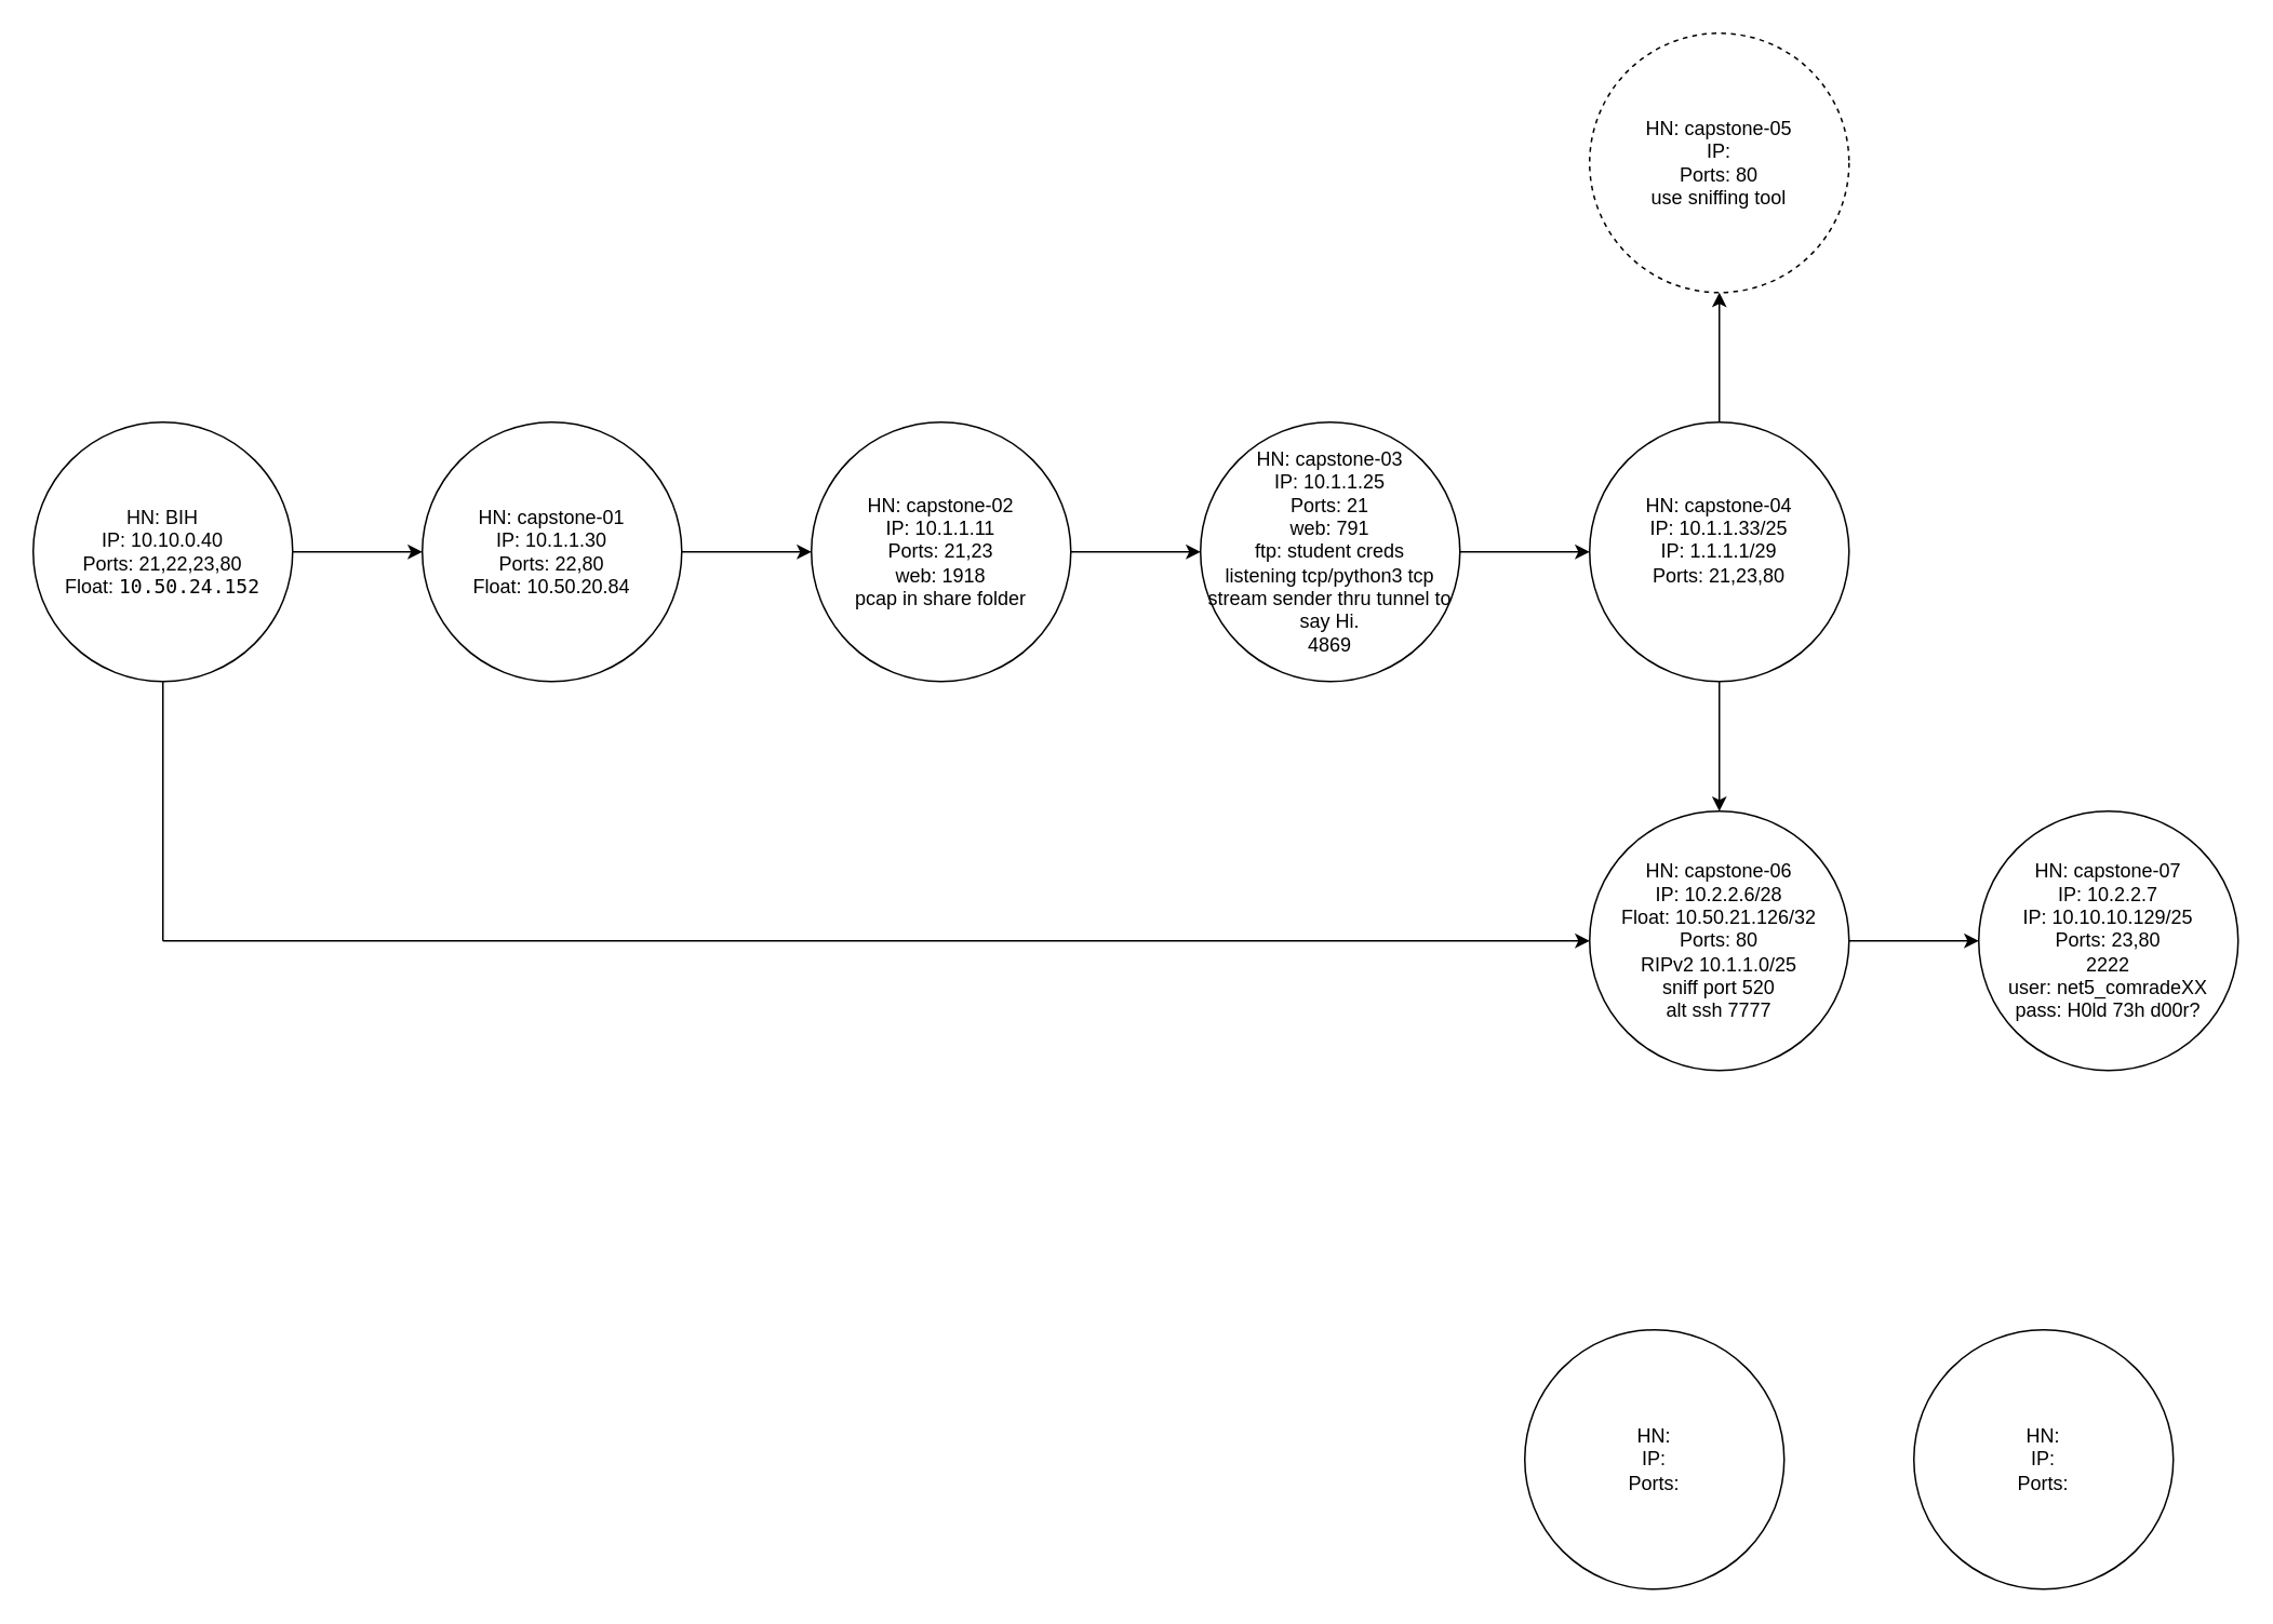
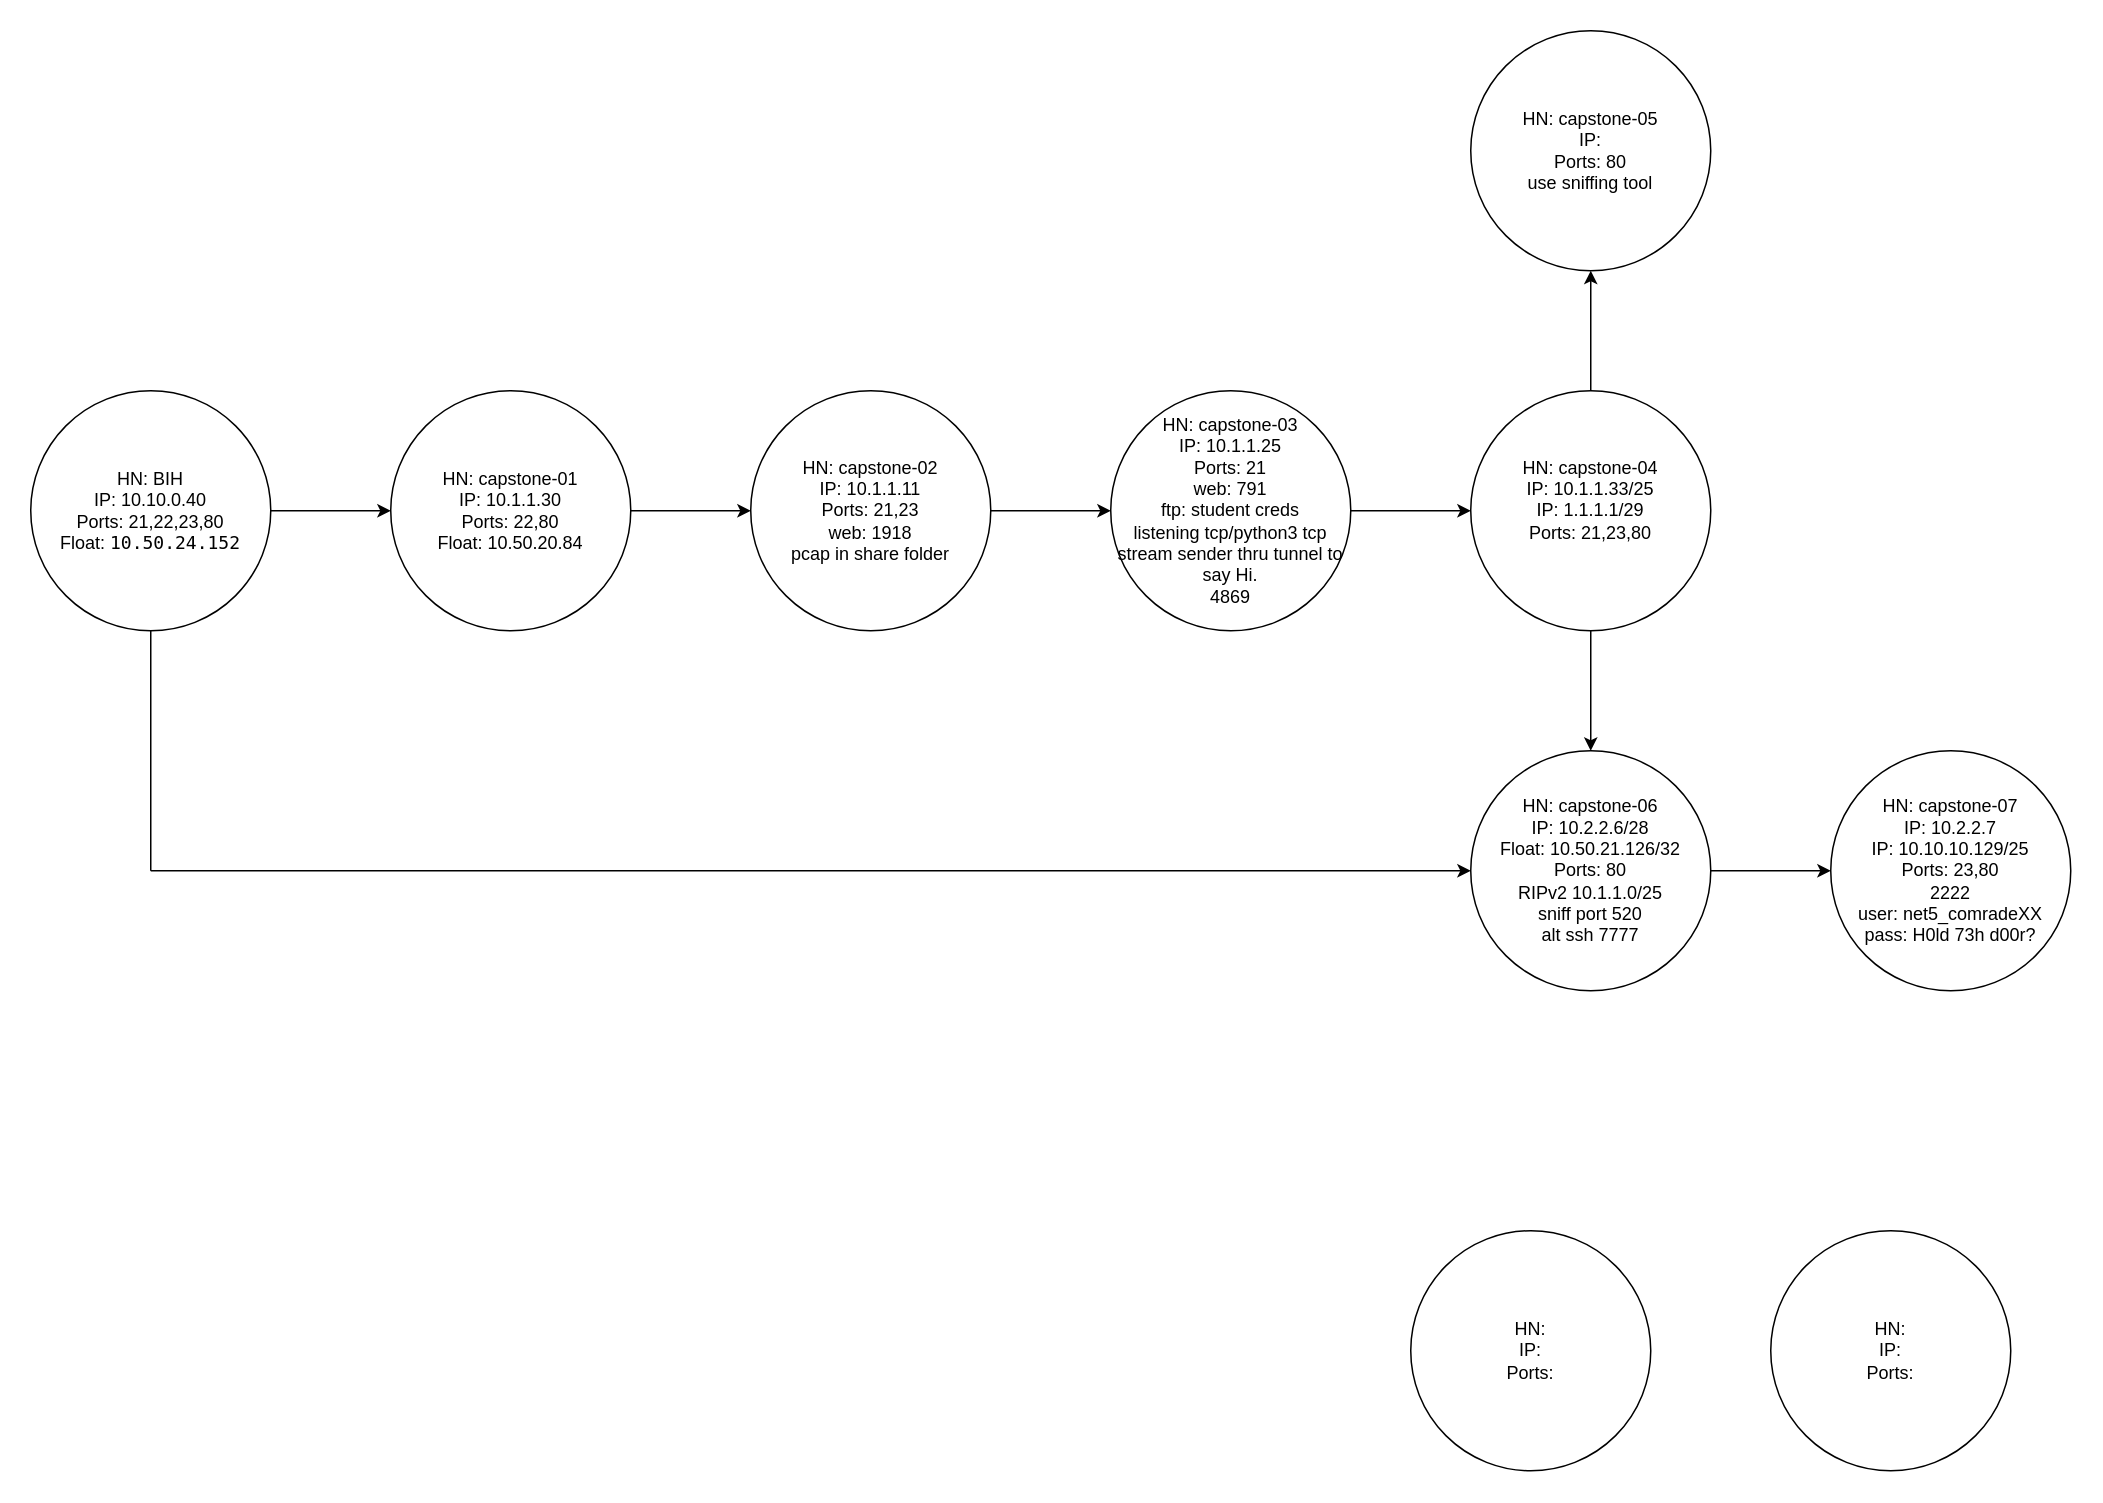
- <mxCell id="7" value="&lt;div&gt;HN: capstone-05&lt;br&gt;&lt;/div&gt;&lt;div&gt;IP: &lt;br&gt;&lt;/div&gt;&lt;div&gt;Ports: 80&lt;/div&gt;&lt;div&gt;use sniffing tool&lt;br&gt;&lt;/div&gt;" style="ellipse;whiteSpace=wrap;html=1;dashed=1;" vertex="1" parent="1"><mxGeometry x="980" y="20" width="160" height="160" as="geometry" /></mxCell>
+ <mxCell id="7" value="&lt;div&gt;HN: capstone-05&lt;br&gt;&lt;/div&gt;&lt;div&gt;IP: &lt;br&gt;&lt;/div&gt;&lt;div&gt;Ports: 80&lt;/div&gt;&lt;div&gt;use sniffing tool&lt;br&gt;&lt;/div&gt;" style="ellipse;whiteSpace=wrap;html=1;" vertex="1" parent="1"><mxGeometry x="980" y="20" width="160" height="160" as="geometry" /></mxCell>
